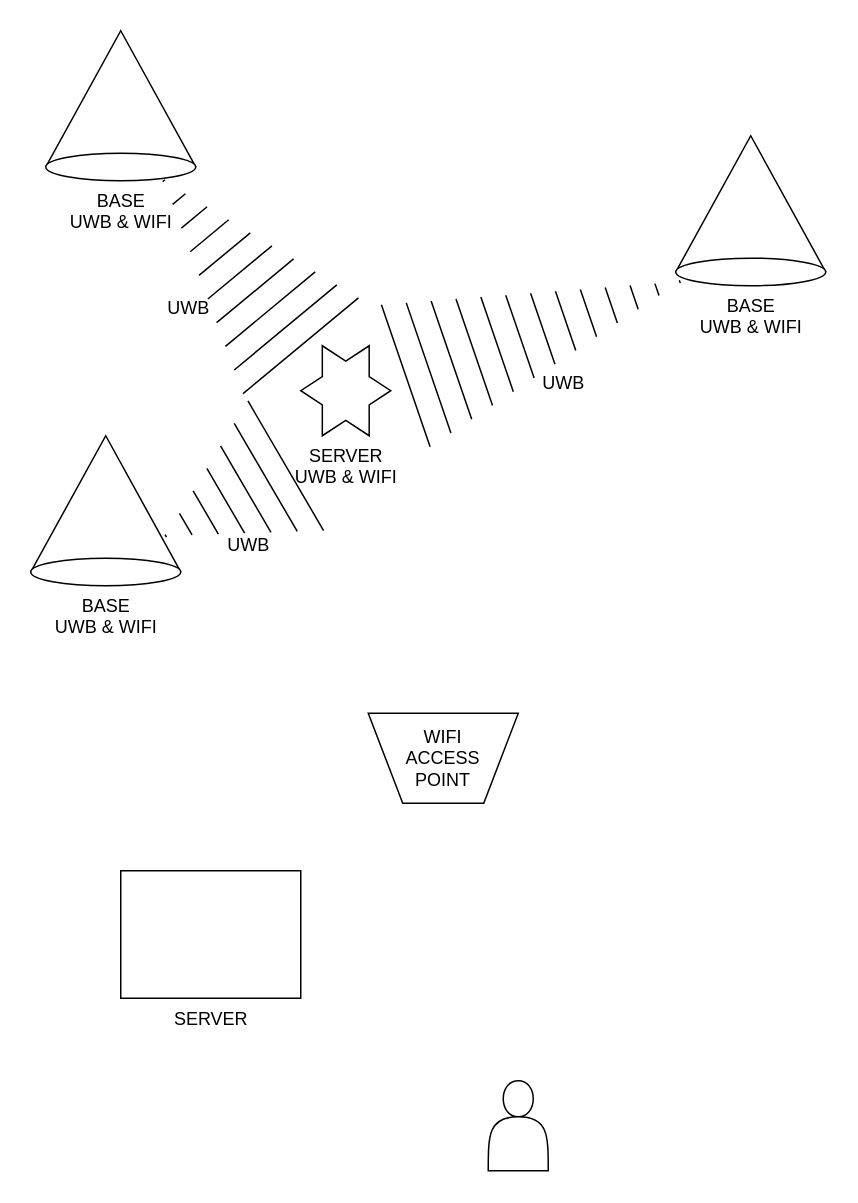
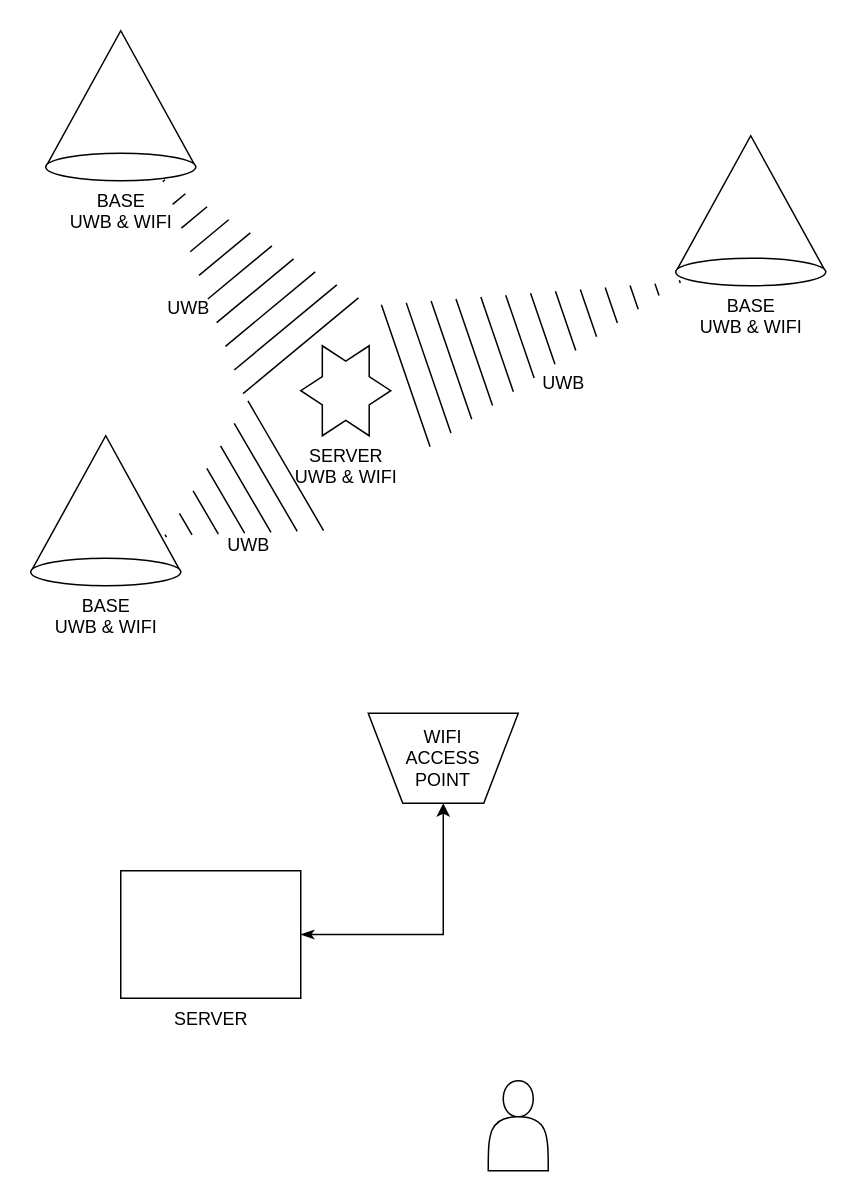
+ <mxCell id="10" style="edgeStyle=orthogonalEdgeStyle;rounded=0;orthogonalLoop=1;jettySize=auto;html=1;entryX=0.5;entryY=1;entryDx=0;entryDy=0;startArrow=classicThin;startFill=1;" edge="1" parent="1" source="11" target="9"><mxGeometry relative="1" as="geometry" /></mxCell>
